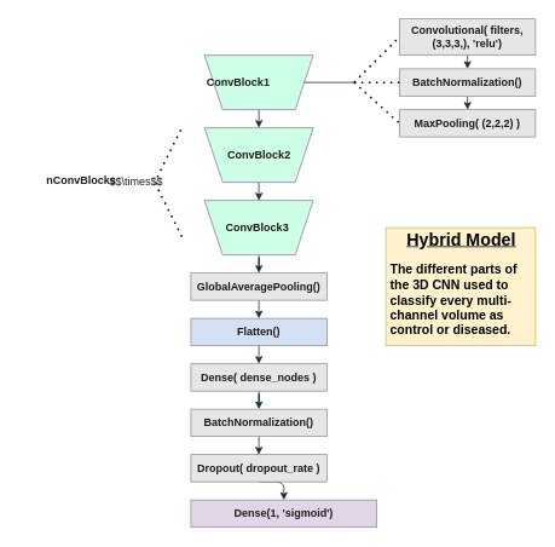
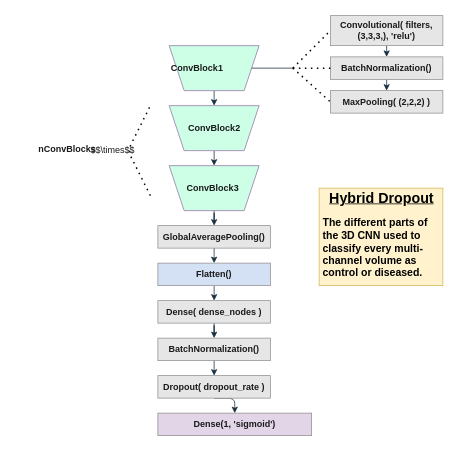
- <mxCell id="31" value="&lt;h1 style=&quot;text-align: center ; font-size: 19px&quot;&gt;&lt;font style=&quot;font-size: 19px&quot;&gt;&lt;u&gt;Hybrid Model&lt;/u&gt;&lt;br&gt;&lt;/font&gt;&lt;/h1&gt;&lt;p&gt;&lt;span style=&quot;font-size: 14px&quot;&gt;&lt;b&gt;The different parts of the 3D CNN used to classify every multi-channel volume as control or diseased.&lt;/b&gt;&lt;/span&gt;&lt;br&gt;&lt;/p&gt;&lt;p style=&quot;font-size: 14px&quot; align=&quot;left&quot;&gt;&lt;b&gt;&lt;font style=&quot;font-size: 14px&quot;&gt;&lt;br&gt;&lt;/font&gt;&lt;/b&gt;&lt;/p&gt;" style="text;html=1;fillColor=#fff2cc;spacing=5;spacingTop=-20;whiteSpace=wrap;overflow=hidden;rounded=0;strokeColor=#d6b656;" parent="1" vertex="1"><mxGeometry x="425" y="250" width="165" height="130" as="geometry" /></mxCell>
+ <mxCell id="31" value="&lt;h1 style=&quot;text-align: center ; font-size: 19px&quot;&gt;&lt;font style=&quot;font-size: 19px&quot;&gt;&lt;u&gt;Hybrid Dropout&lt;/u&gt;&lt;br&gt;&lt;/font&gt;&lt;/h1&gt;&lt;p&gt;&lt;span style=&quot;font-size: 14px&quot;&gt;&lt;b&gt;The different parts of the 3D CNN used to classify every multi-channel volume as control or diseased.&lt;/b&gt;&lt;/span&gt;&lt;br&gt;&lt;/p&gt;&lt;p style=&quot;font-size: 14px&quot; align=&quot;left&quot;&gt;&lt;b&gt;&lt;font style=&quot;font-size: 14px&quot;&gt;&lt;br&gt;&lt;/font&gt;&lt;/b&gt;&lt;/p&gt;" style="text;html=1;fillColor=#fff2cc;spacing=5;spacingTop=-20;whiteSpace=wrap;overflow=hidden;rounded=0;strokeColor=#d6b656;" parent="1" vertex="1"><mxGeometry x="425" y="250" width="165" height="130" as="geometry" /></mxCell>
